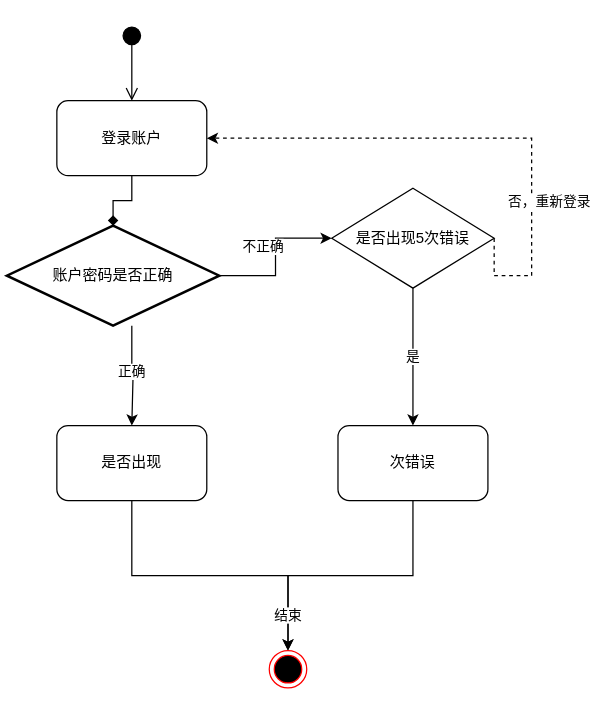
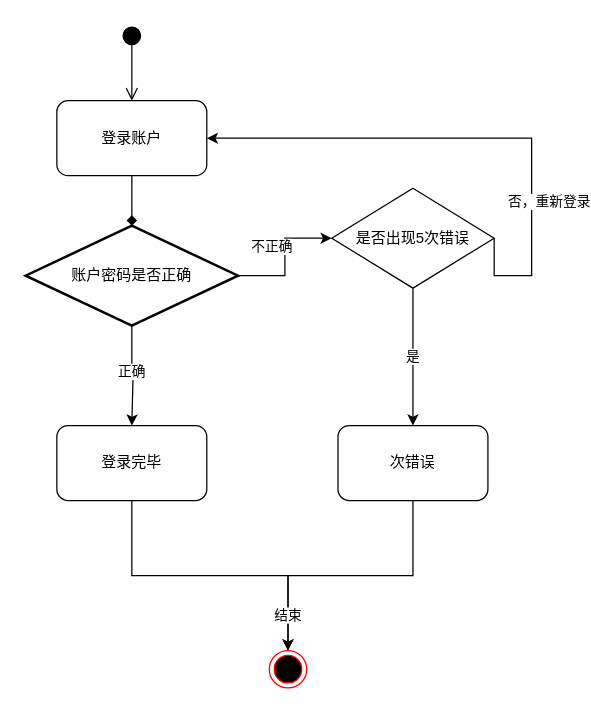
- <mxCell id="6" style="edgeStyle=orthogonalEdgeStyle;rounded=0;orthogonalLoop=1;jettySize=auto;html=1;exitX=1;exitY=0.5;exitDx=0;exitDy=0;entryX=1;entryY=0.5;entryDx=0;entryDy=0;dashed=1;" edge="1" parent="1" source="15" target="3"><mxGeometry relative="1" as="geometry"><mxPoint x="225" y="300" as="targetPoint" /><Array as="points"><mxPoint x="425" y="220" /><mxPoint x="425" y="110" /></Array></mxGeometry></mxCell>
+ <mxCell id="6" style="edgeStyle=orthogonalEdgeStyle;rounded=0;orthogonalLoop=1;jettySize=auto;html=1;exitX=1;exitY=0.5;exitDx=0;exitDy=0;entryX=1;entryY=0.5;entryDx=0;entryDy=0;" edge="1" parent="1" source="15" target="3"><mxGeometry relative="1" as="geometry"><mxPoint x="225" y="300" as="targetPoint" /><Array as="points"><mxPoint x="425" y="220" /><mxPoint x="425" y="110" /></Array></mxGeometry></mxCell>
- <mxCell id="10" value="账户密码是否正确" style="strokeWidth=2;html=1;shape=mxgraph.flowchart.decision;whiteSpace=wrap;" vertex="1" parent="1"><mxGeometry x="5" y="180" width="170" height="80" as="geometry" /></mxCell>
+ <mxCell id="10" value="账户密码是否正确" style="strokeWidth=2;html=1;shape=mxgraph.flowchart.decision;whiteSpace=wrap;" vertex="1" parent="1"><mxGeometry x="20" y="180" width="170" height="80" as="geometry" /></mxCell>
- <mxCell id="13" value="是否出现" style="rounded=1;whiteSpace=wrap;html=1;" vertex="1" parent="1"><mxGeometry x="45" y="340" width="120" height="60" as="geometry" /></mxCell>
+ <mxCell id="13" value="登录完毕" style="rounded=1;whiteSpace=wrap;html=1;" vertex="1" parent="1"><mxGeometry x="45" y="340" width="120" height="60" as="geometry" /></mxCell>
